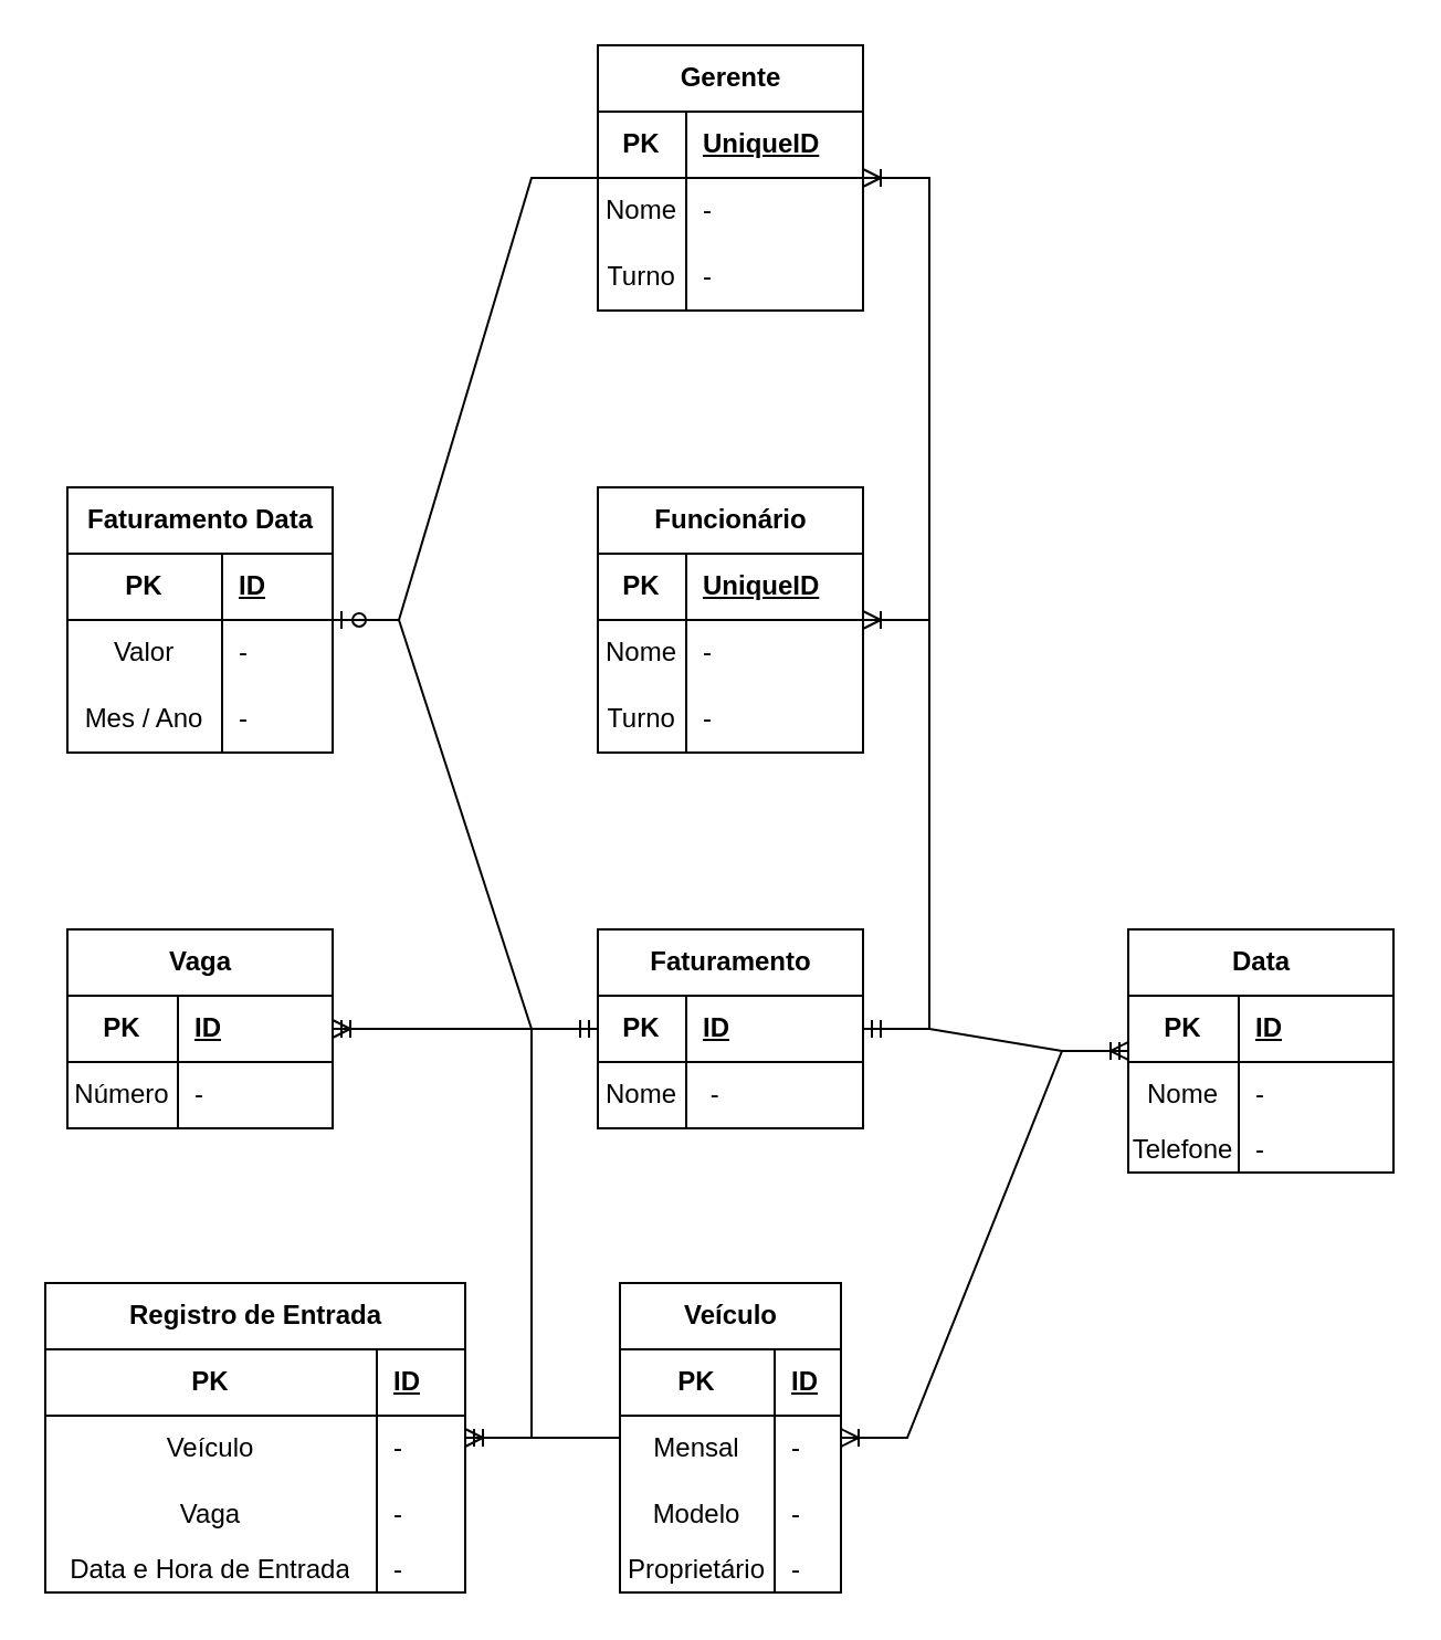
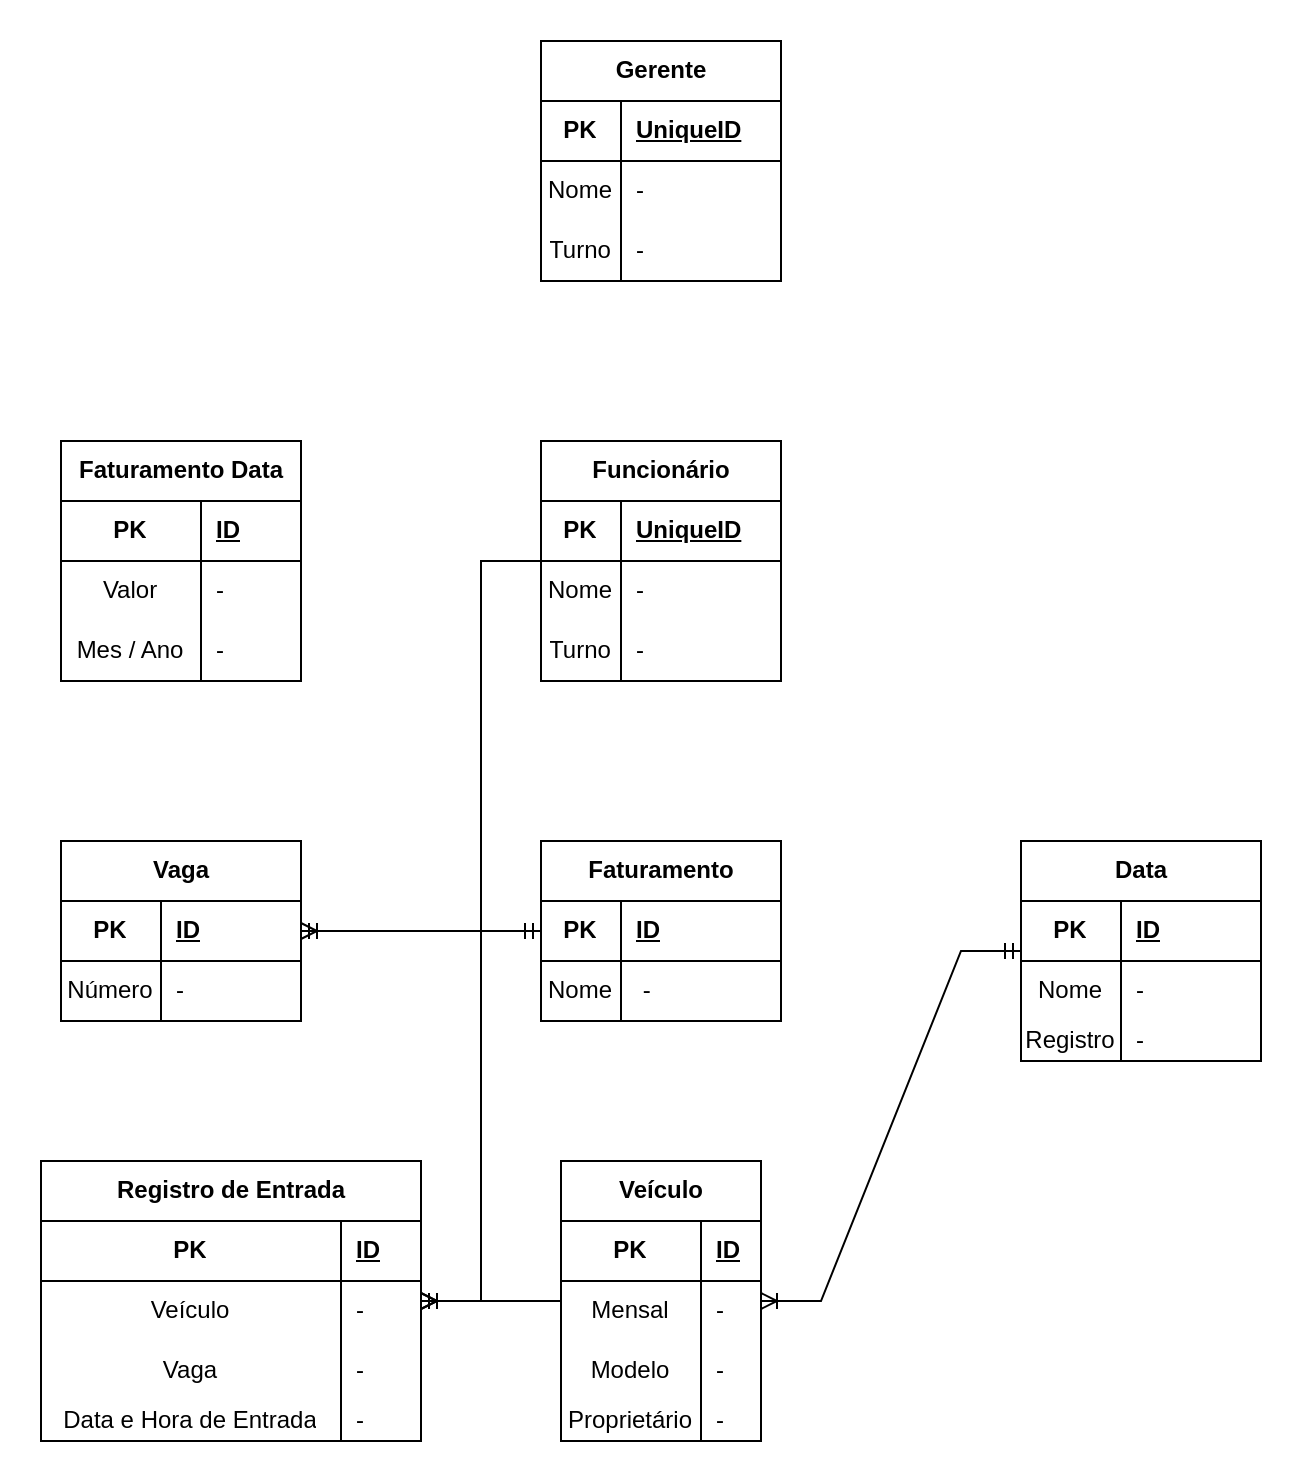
- <mxCell id="89" value="" style="edgeStyle=entityRelationEdgeStyle;fontSize=12;html=1;endArrow=ERoneToMany;rounded=0;" edge="1" parent="1" source="20" target="60"><mxGeometry width="100" height="100" relative="1" as="geometry"><mxPoint x="320" y="430" as="sourcePoint" /><mxPoint x="420" y="330" as="targetPoint" /><Array as="points"><mxPoint x="460" y="140" /><mxPoint x="460" y="140" /></Array></mxGeometry></mxCell>
- <mxCell id="92" value="" style="edgeStyle=entityRelationEdgeStyle;fontSize=12;html=1;endArrow=ERone;endFill=1;rounded=0;" edge="1" parent="1" source="60" target="30"><mxGeometry width="100" height="100" relative="1" as="geometry"><mxPoint x="150" y="140" as="sourcePoint" /><mxPoint x="250" y="40" as="targetPoint" /></mxGeometry></mxCell>
+ <mxCell id="91" value="" style="edgeStyle=entityRelationEdgeStyle;fontSize=12;html=1;endArrow=ERmany;rounded=0;" edge="1" parent="1" source="20" target="70"><mxGeometry width="100" height="100" relative="1" as="geometry"><mxPoint x="430" y="700" as="sourcePoint" /><mxPoint x="530" y="600" as="targetPoint" /></mxGeometry></mxCell>
- <mxCell id="88" value="" style="edgeStyle=entityRelationEdgeStyle;fontSize=12;html=1;endArrow=ERzeroToOne;startArrow=ERmandOne;rounded=0;" edge="1" parent="1" source="2" target="30"><mxGeometry width="100" height="100" relative="1" as="geometry"><mxPoint x="320" y="430" as="sourcePoint" /><mxPoint x="420" y="330" as="targetPoint" /></mxGeometry></mxCell>
- <mxCell id="83" value="" style="edgeStyle=entityRelationEdgeStyle;fontSize=12;html=1;endArrow=ERoneToMany;startArrow=ERmandOne;rounded=0;" edge="1" parent="1" source="2" target="20"><mxGeometry width="100" height="100" relative="1" as="geometry"><mxPoint x="350" y="390" as="sourcePoint" /><mxPoint x="270" y="360" as="targetPoint" /></mxGeometry></mxCell>
- <mxCell id="84" value="" style="edgeStyle=entityRelationEdgeStyle;fontSize=12;html=1;endArrow=ERoneToMany;startArrow=ERmandOne;rounded=0;" edge="1" parent="1" source="2" target="10"><mxGeometry width="100" height="100" relative="1" as="geometry"><mxPoint x="170" y="515" as="sourcePoint" /><mxPoint x="170" y="330" as="targetPoint" /></mxGeometry></mxCell>
- <mxCell id="18" value="Telefone" style="shape=partialRectangle;connectable=0;fillColor=none;top=0;left=0;bottom=0;right=0;editable=1;overflow=hidden;whiteSpace=wrap;html=1;" vertex="1" parent="17"><mxGeometry width="50" height="20" as="geometry"><mxRectangle width="50" height="20" as="alternateBounds" /></mxGeometry></mxCell>
+ <mxCell id="18" value="Registro" style="shape=partialRectangle;connectable=0;fillColor=none;top=0;left=0;bottom=0;right=0;editable=1;overflow=hidden;whiteSpace=wrap;html=1;" vertex="1" parent="17"><mxGeometry width="50" height="20" as="geometry"><mxRectangle width="50" height="20" as="alternateBounds" /></mxGeometry></mxCell>
